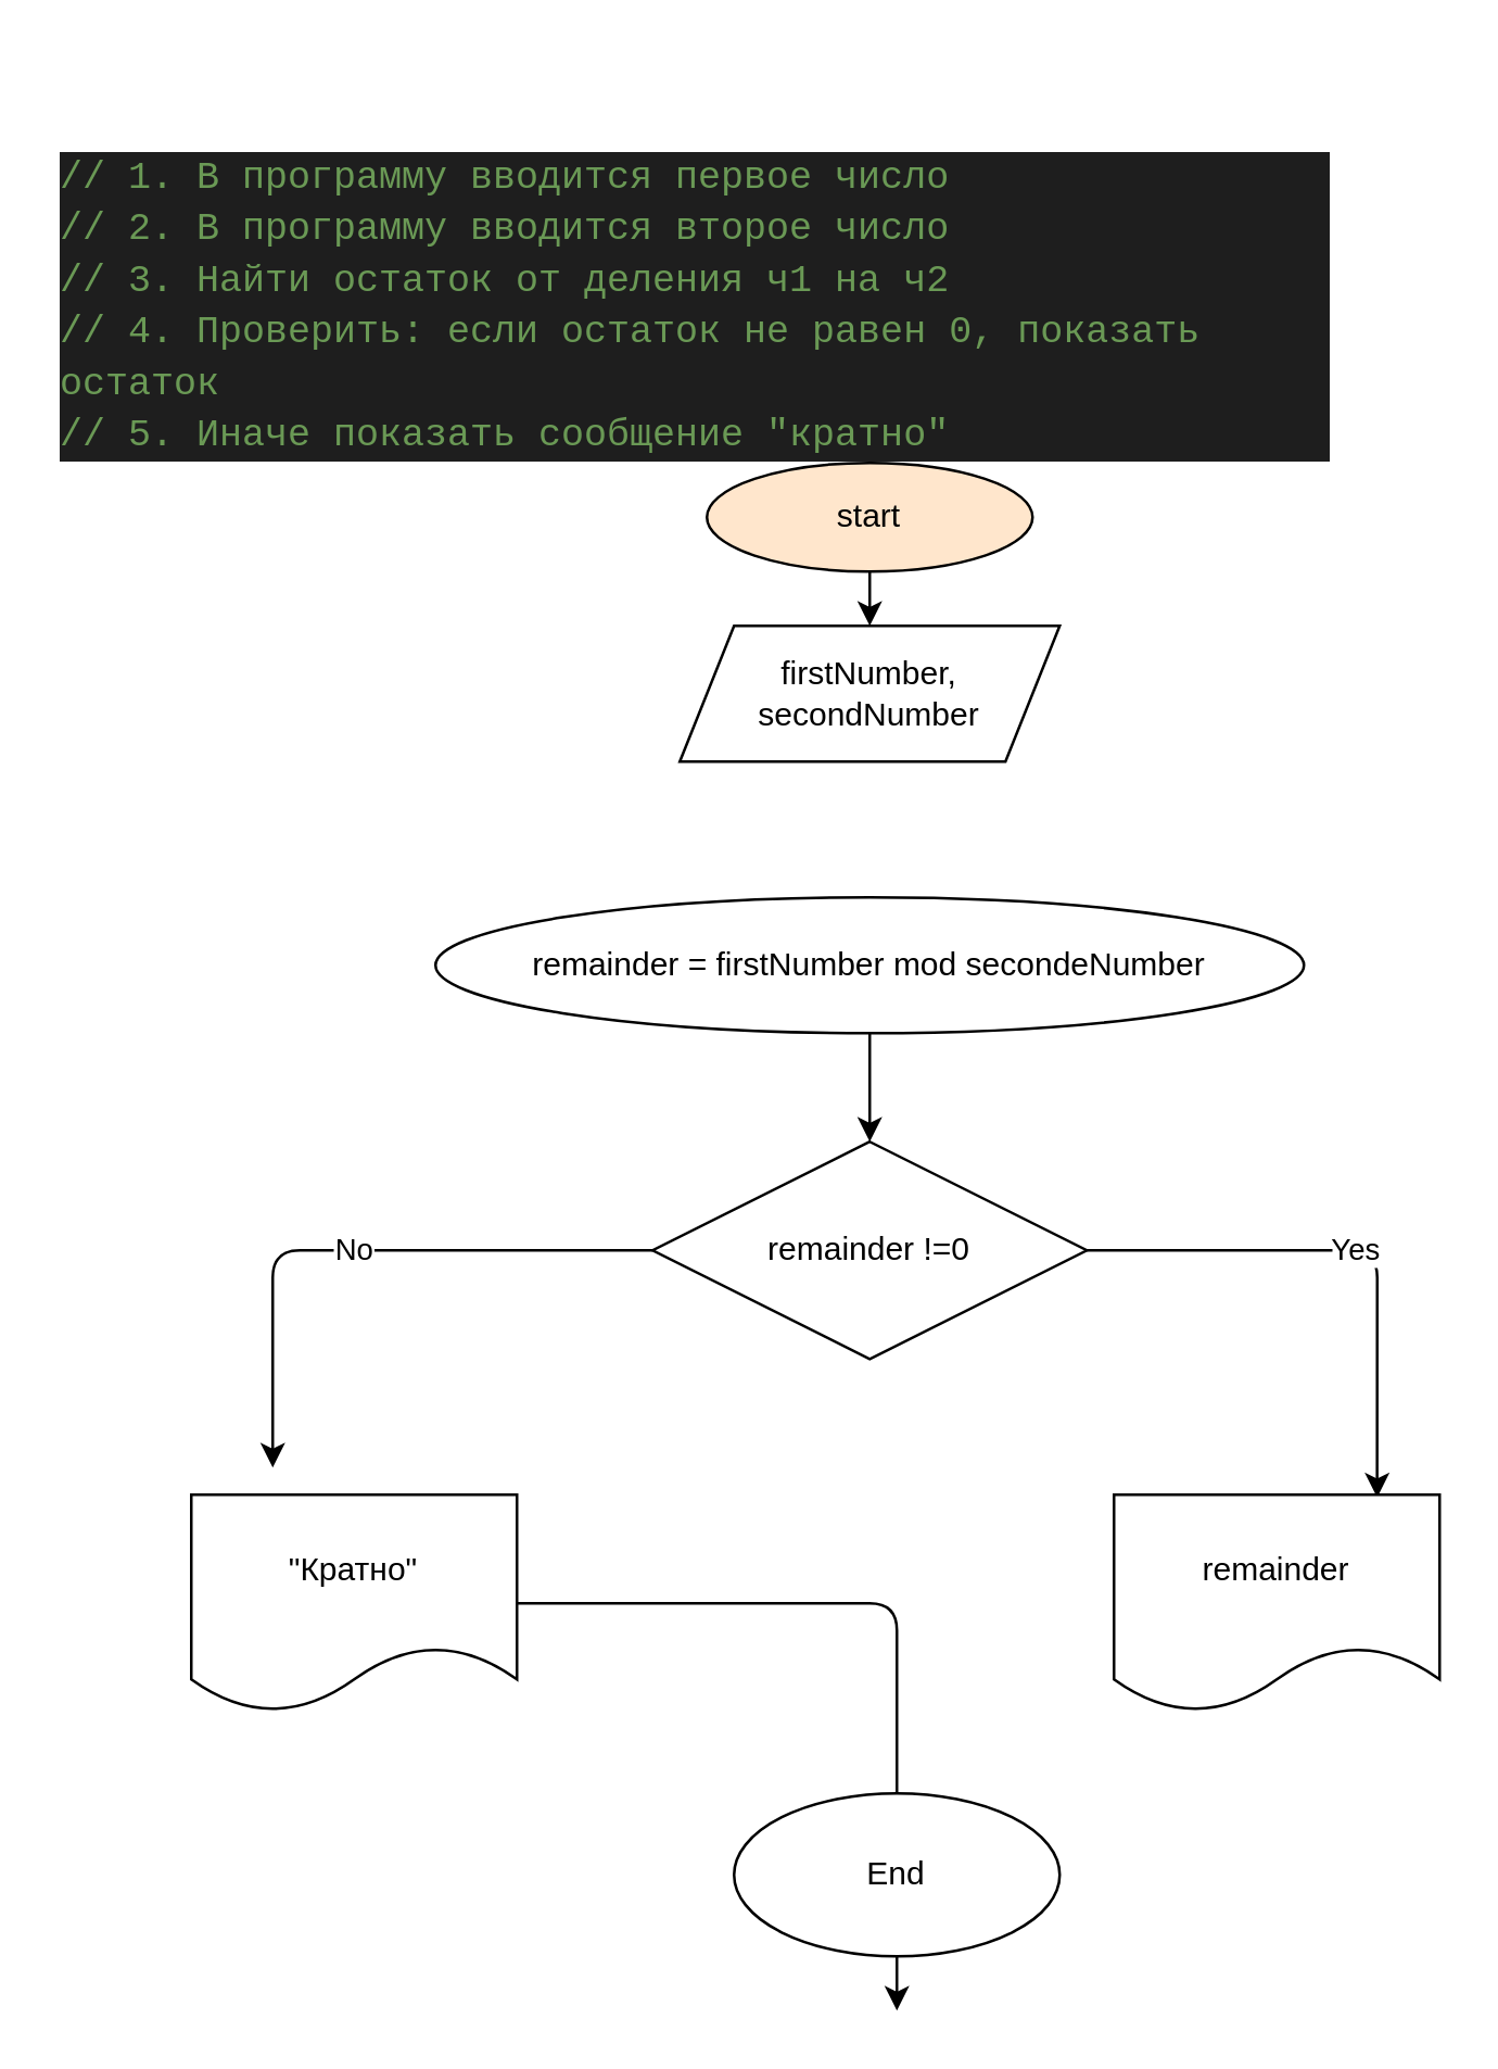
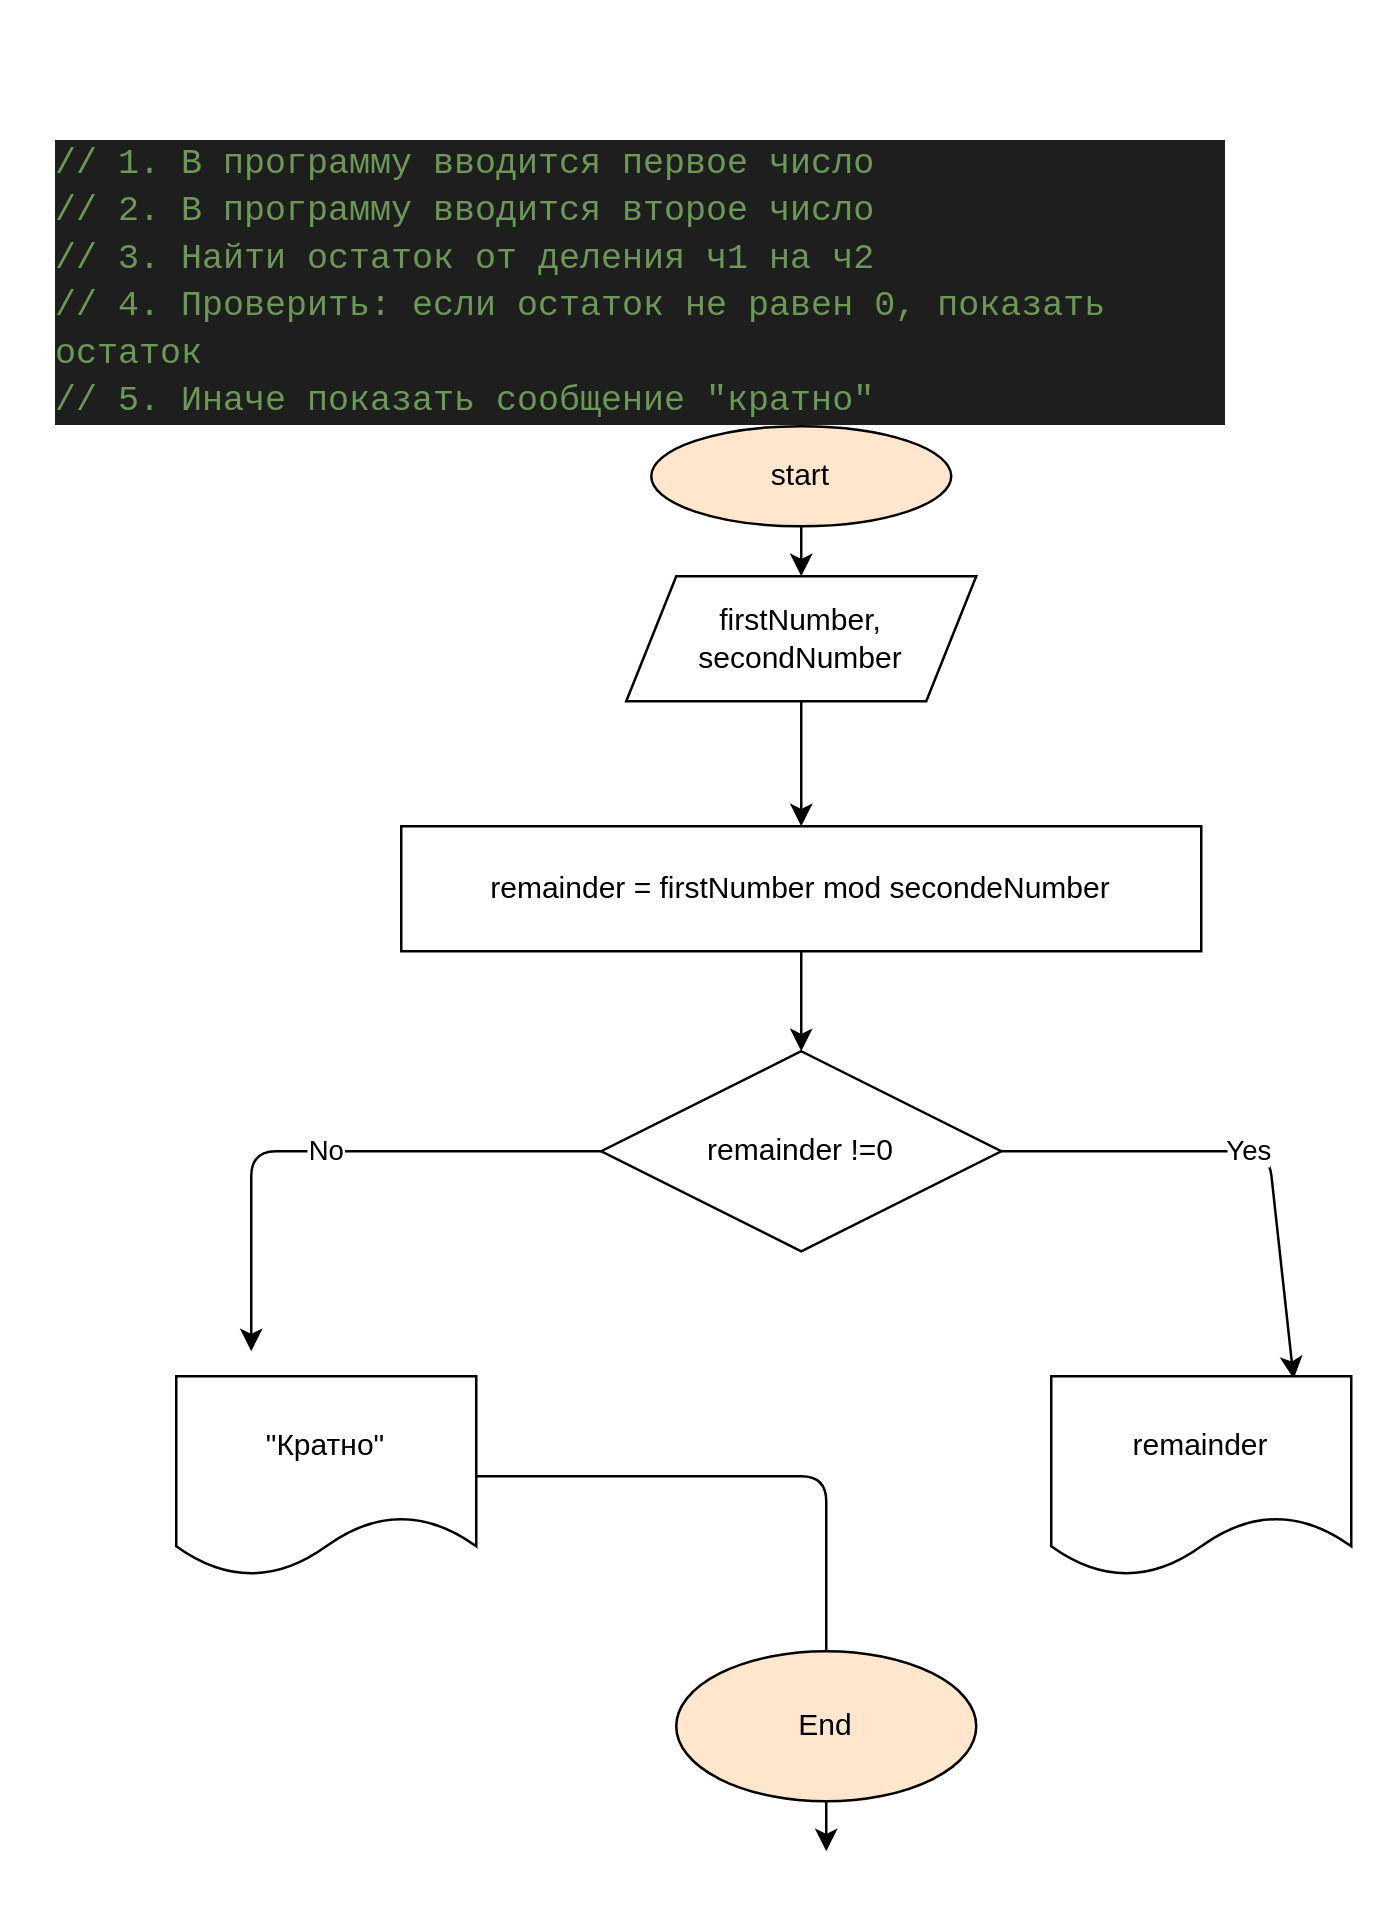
+ <mxCell id="5" value="" style="edgeStyle=none;html=1;" edge="1" parent="1" source="6" target="8"><mxGeometry relative="1" as="geometry" /></mxCell>
- <mxCell id="8" value="remainder = firstNumber mod secondeNumber" style="ellipse;whiteSpace=wrap;html=1;" vertex="1" parent="1"><mxGeometry x="160" y="330" width="320" height="50" as="geometry" /></mxCell>
+ <mxCell id="8" value="remainder = firstNumber mod secondeNumber" style="whiteSpace=wrap;html=1;" vertex="1" parent="1"><mxGeometry x="160" y="330" width="320" height="50" as="geometry" /></mxCell>
- <mxCell id="12" value="remainder" style="shape=document;whiteSpace=wrap;html=1;boundedLbl=1;" vertex="1" parent="1"><mxGeometry x="410" y="550" width="120" height="80" as="geometry" /></mxCell>
+ <mxCell id="12" value="remainder" style="shape=document;whiteSpace=wrap;html=1;boundedLbl=1;" vertex="1" parent="1"><mxGeometry x="420" y="550" width="120" height="80" as="geometry" /></mxCell>
- <mxCell id="15" value="End" style="ellipse;whiteSpace=wrap;html=1;" vertex="1" parent="1"><mxGeometry x="270" y="660" width="120" height="60" as="geometry" /></mxCell>
+ <mxCell id="15" value="End" style="ellipse;whiteSpace=wrap;html=1;fillColor=#ffe6cc;" vertex="1" parent="1"><mxGeometry x="270" y="660" width="120" height="60" as="geometry" /></mxCell>
